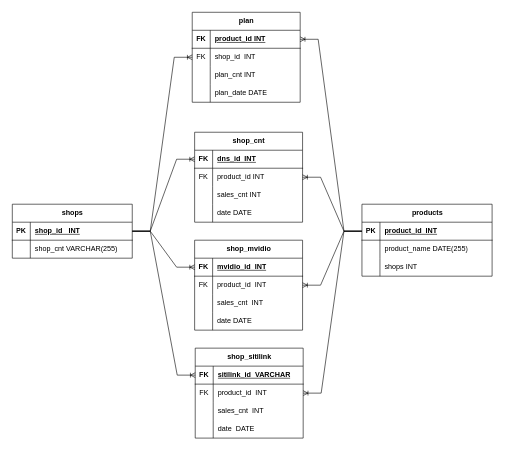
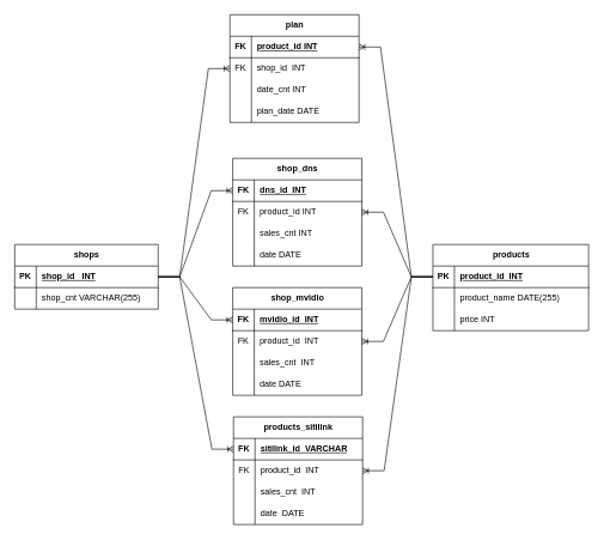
- <mxCell id="18" value="plan_cnt INT" style="shape=partialRectangle;connectable=0;fillColor=none;top=0;left=0;bottom=0;right=0;align=left;spacingLeft=6;overflow=hidden;whiteSpace=wrap;html=1;" vertex="1" parent="16"><mxGeometry x="30" width="150" height="30" as="geometry"><mxRectangle width="150" height="30" as="alternateBounds" /></mxGeometry></mxCell>
+ <mxCell id="18" value="date_cnt INT" style="shape=partialRectangle;connectable=0;fillColor=none;top=0;left=0;bottom=0;right=0;align=left;spacingLeft=6;overflow=hidden;whiteSpace=wrap;html=1;" vertex="1" parent="16"><mxGeometry x="30" width="150" height="30" as="geometry"><mxRectangle width="150" height="30" as="alternateBounds" /></mxGeometry></mxCell>
- <mxCell id="22" value="shop_cnt" style="shape=table;startSize=30;container=1;collapsible=1;childLayout=tableLayout;fixedRows=1;rowLines=0;fontStyle=1;align=center;resizeLast=1;html=1;" vertex="1" parent="1"><mxGeometry x="324" y="220" width="180" height="150" as="geometry" /></mxCell>
+ <mxCell id="22" value="shop_dns" style="shape=table;startSize=30;container=1;collapsible=1;childLayout=tableLayout;fixedRows=1;rowLines=0;fontStyle=1;align=center;resizeLast=1;html=1;" vertex="1" parent="1"><mxGeometry x="324" y="220" width="180" height="150" as="geometry" /></mxCell>
- <mxCell id="70" value="shops INT" style="shape=partialRectangle;connectable=0;fillColor=none;top=0;left=0;bottom=0;right=0;align=left;spacingLeft=6;overflow=hidden;whiteSpace=wrap;html=1;" vertex="1" parent="68"><mxGeometry x="30" width="187" height="30" as="geometry"><mxRectangle width="187" height="30" as="alternateBounds" /></mxGeometry></mxCell>
+ <mxCell id="70" value="price INT" style="shape=partialRectangle;connectable=0;fillColor=none;top=0;left=0;bottom=0;right=0;align=left;spacingLeft=6;overflow=hidden;whiteSpace=wrap;html=1;" vertex="1" parent="68"><mxGeometry x="30" width="187" height="30" as="geometry"><mxRectangle width="187" height="30" as="alternateBounds" /></mxGeometry></mxCell>
- <mxCell id="48" value="shop_sitilink" style="shape=table;startSize=30;container=1;collapsible=1;childLayout=tableLayout;fixedRows=1;rowLines=0;fontStyle=1;align=center;resizeLast=1;html=1;" vertex="1" parent="1"><mxGeometry x="325" y="580" width="180" height="150" as="geometry" /></mxCell>
+ <mxCell id="48" value="products_sitilink" style="shape=table;startSize=30;container=1;collapsible=1;childLayout=tableLayout;fixedRows=1;rowLines=0;fontStyle=1;align=center;resizeLast=1;html=1;" vertex="1" parent="1"><mxGeometry x="325" y="580" width="180" height="150" as="geometry" /></mxCell>
